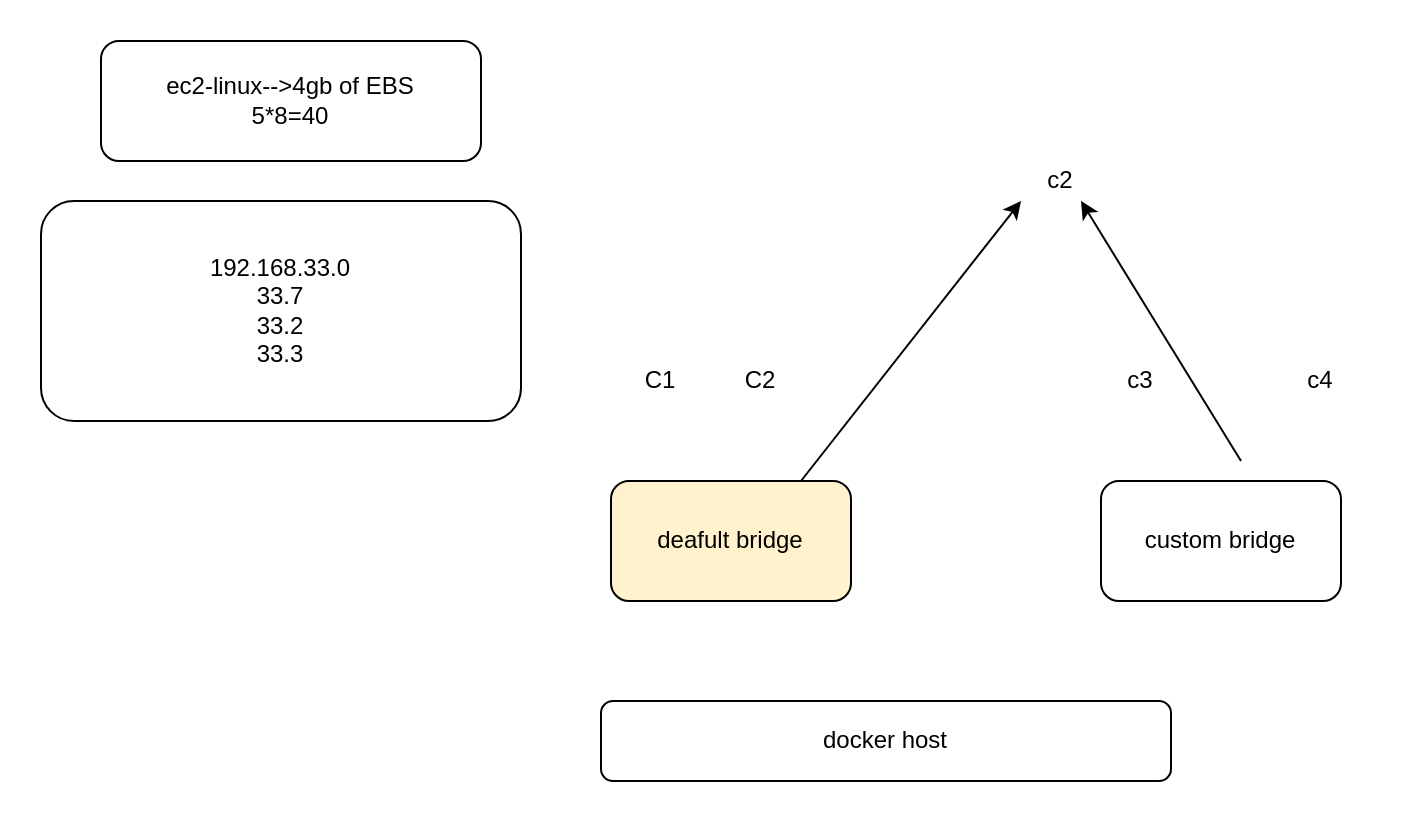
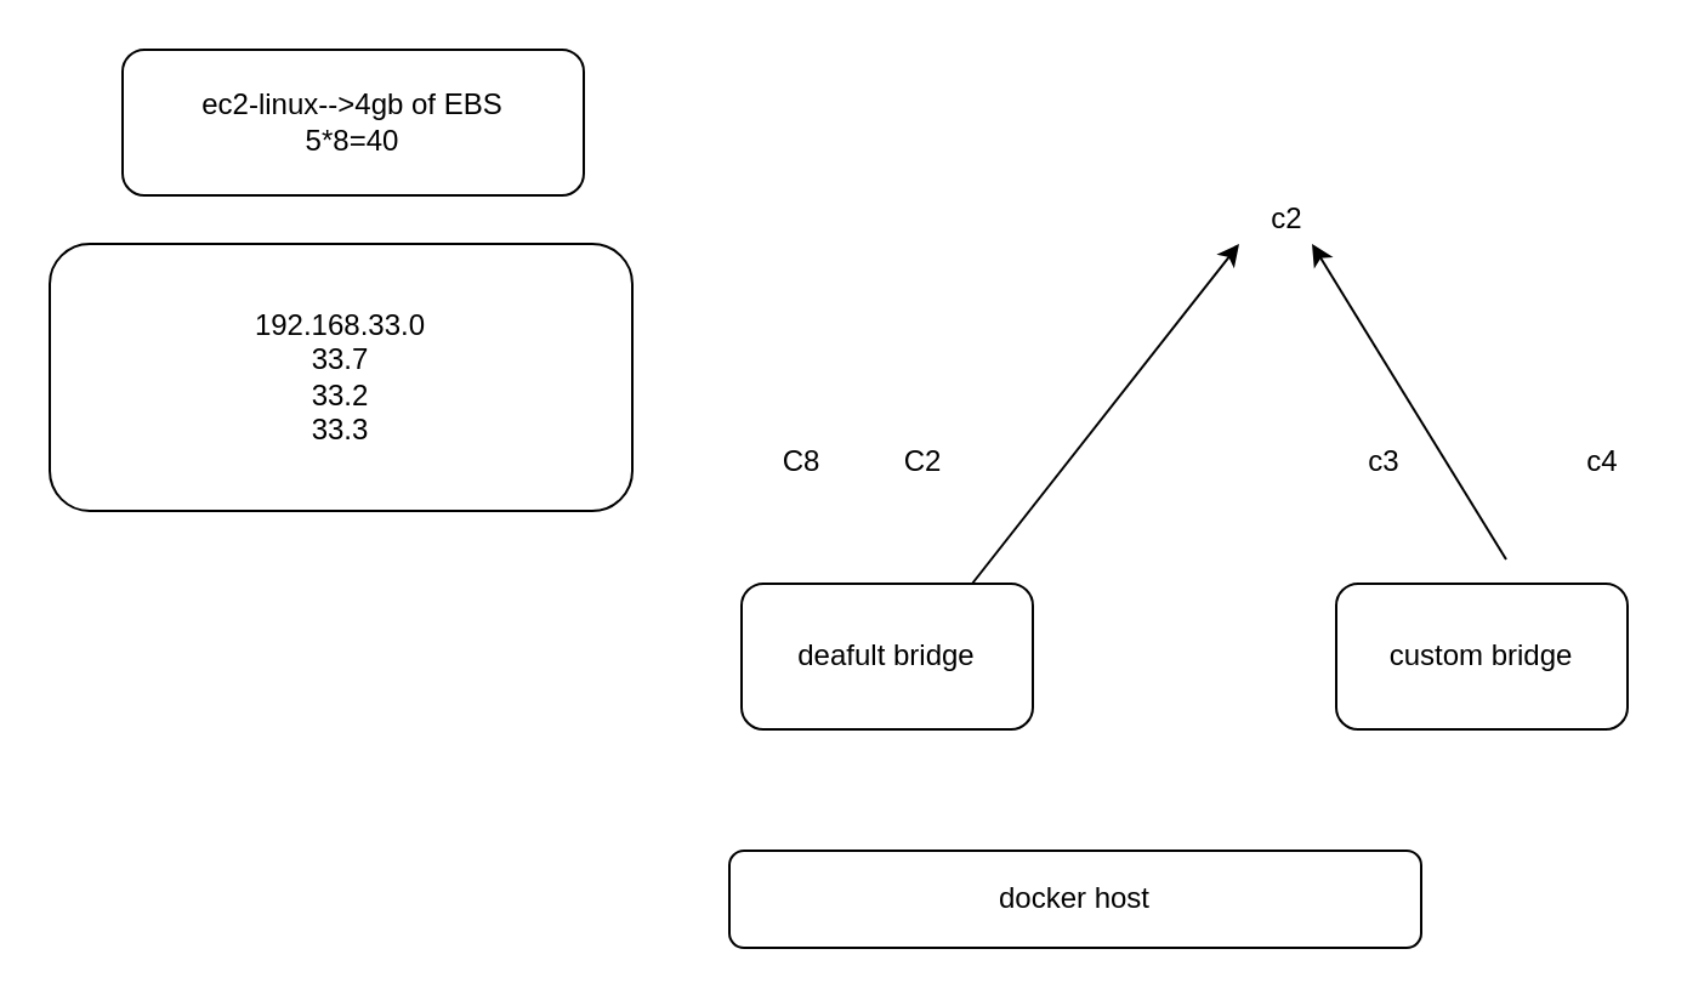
- <mxCell id="7" value="C1" style="text;html=1;strokeColor=none;fillColor=none;align=center;verticalAlign=middle;whiteSpace=wrap;rounded=0;" vertex="1" parent="1"><mxGeometry x="310" y="180" width="40" height="20" as="geometry" /></mxCell>
+ <mxCell id="7" value="C8" style="text;html=1;strokeColor=none;fillColor=none;align=center;verticalAlign=middle;whiteSpace=wrap;rounded=0;" vertex="1" parent="1"><mxGeometry x="310" y="180" width="40" height="20" as="geometry" /></mxCell>
- <mxCell id="5" value="deafult bridge" style="rounded=1;whiteSpace=wrap;html=1;fillColor=#fff2cc;" vertex="1" parent="1"><mxGeometry x="305" y="240" width="120" height="60" as="geometry" /></mxCell>
+ <mxCell id="5" value="deafult bridge" style="rounded=1;whiteSpace=wrap;html=1;" vertex="1" parent="1"><mxGeometry x="305" y="240" width="120" height="60" as="geometry" /></mxCell>
